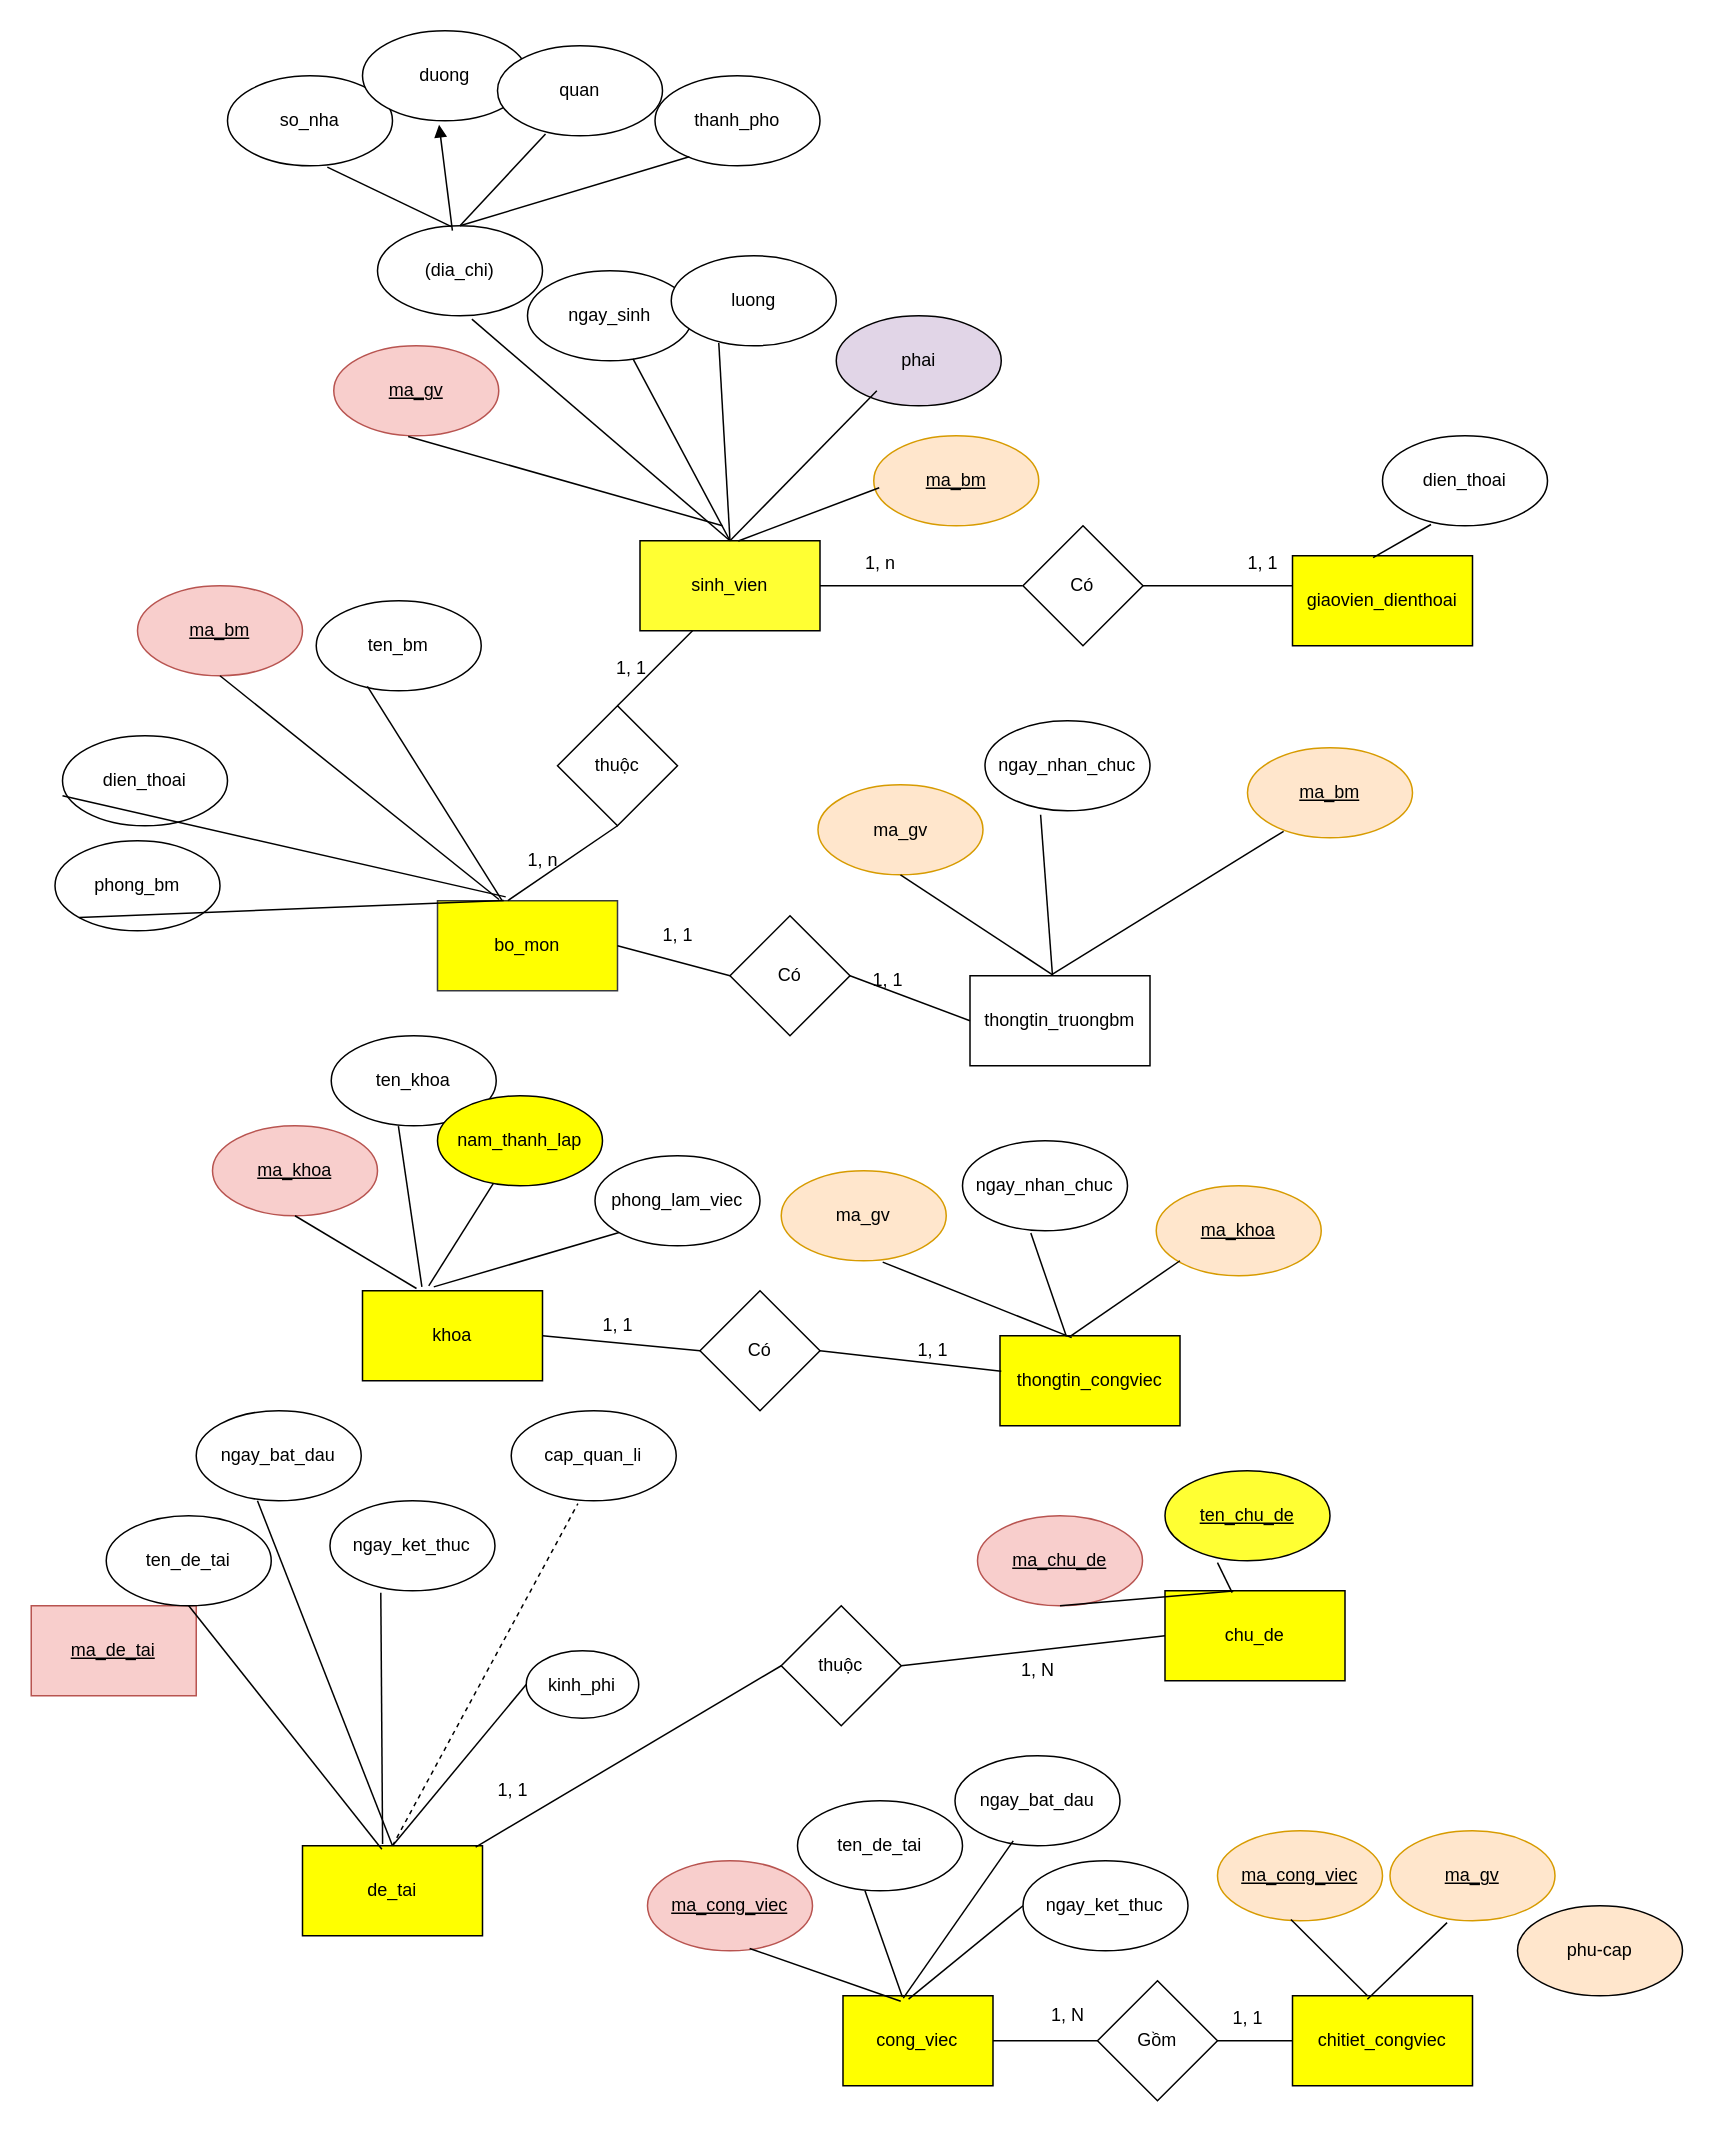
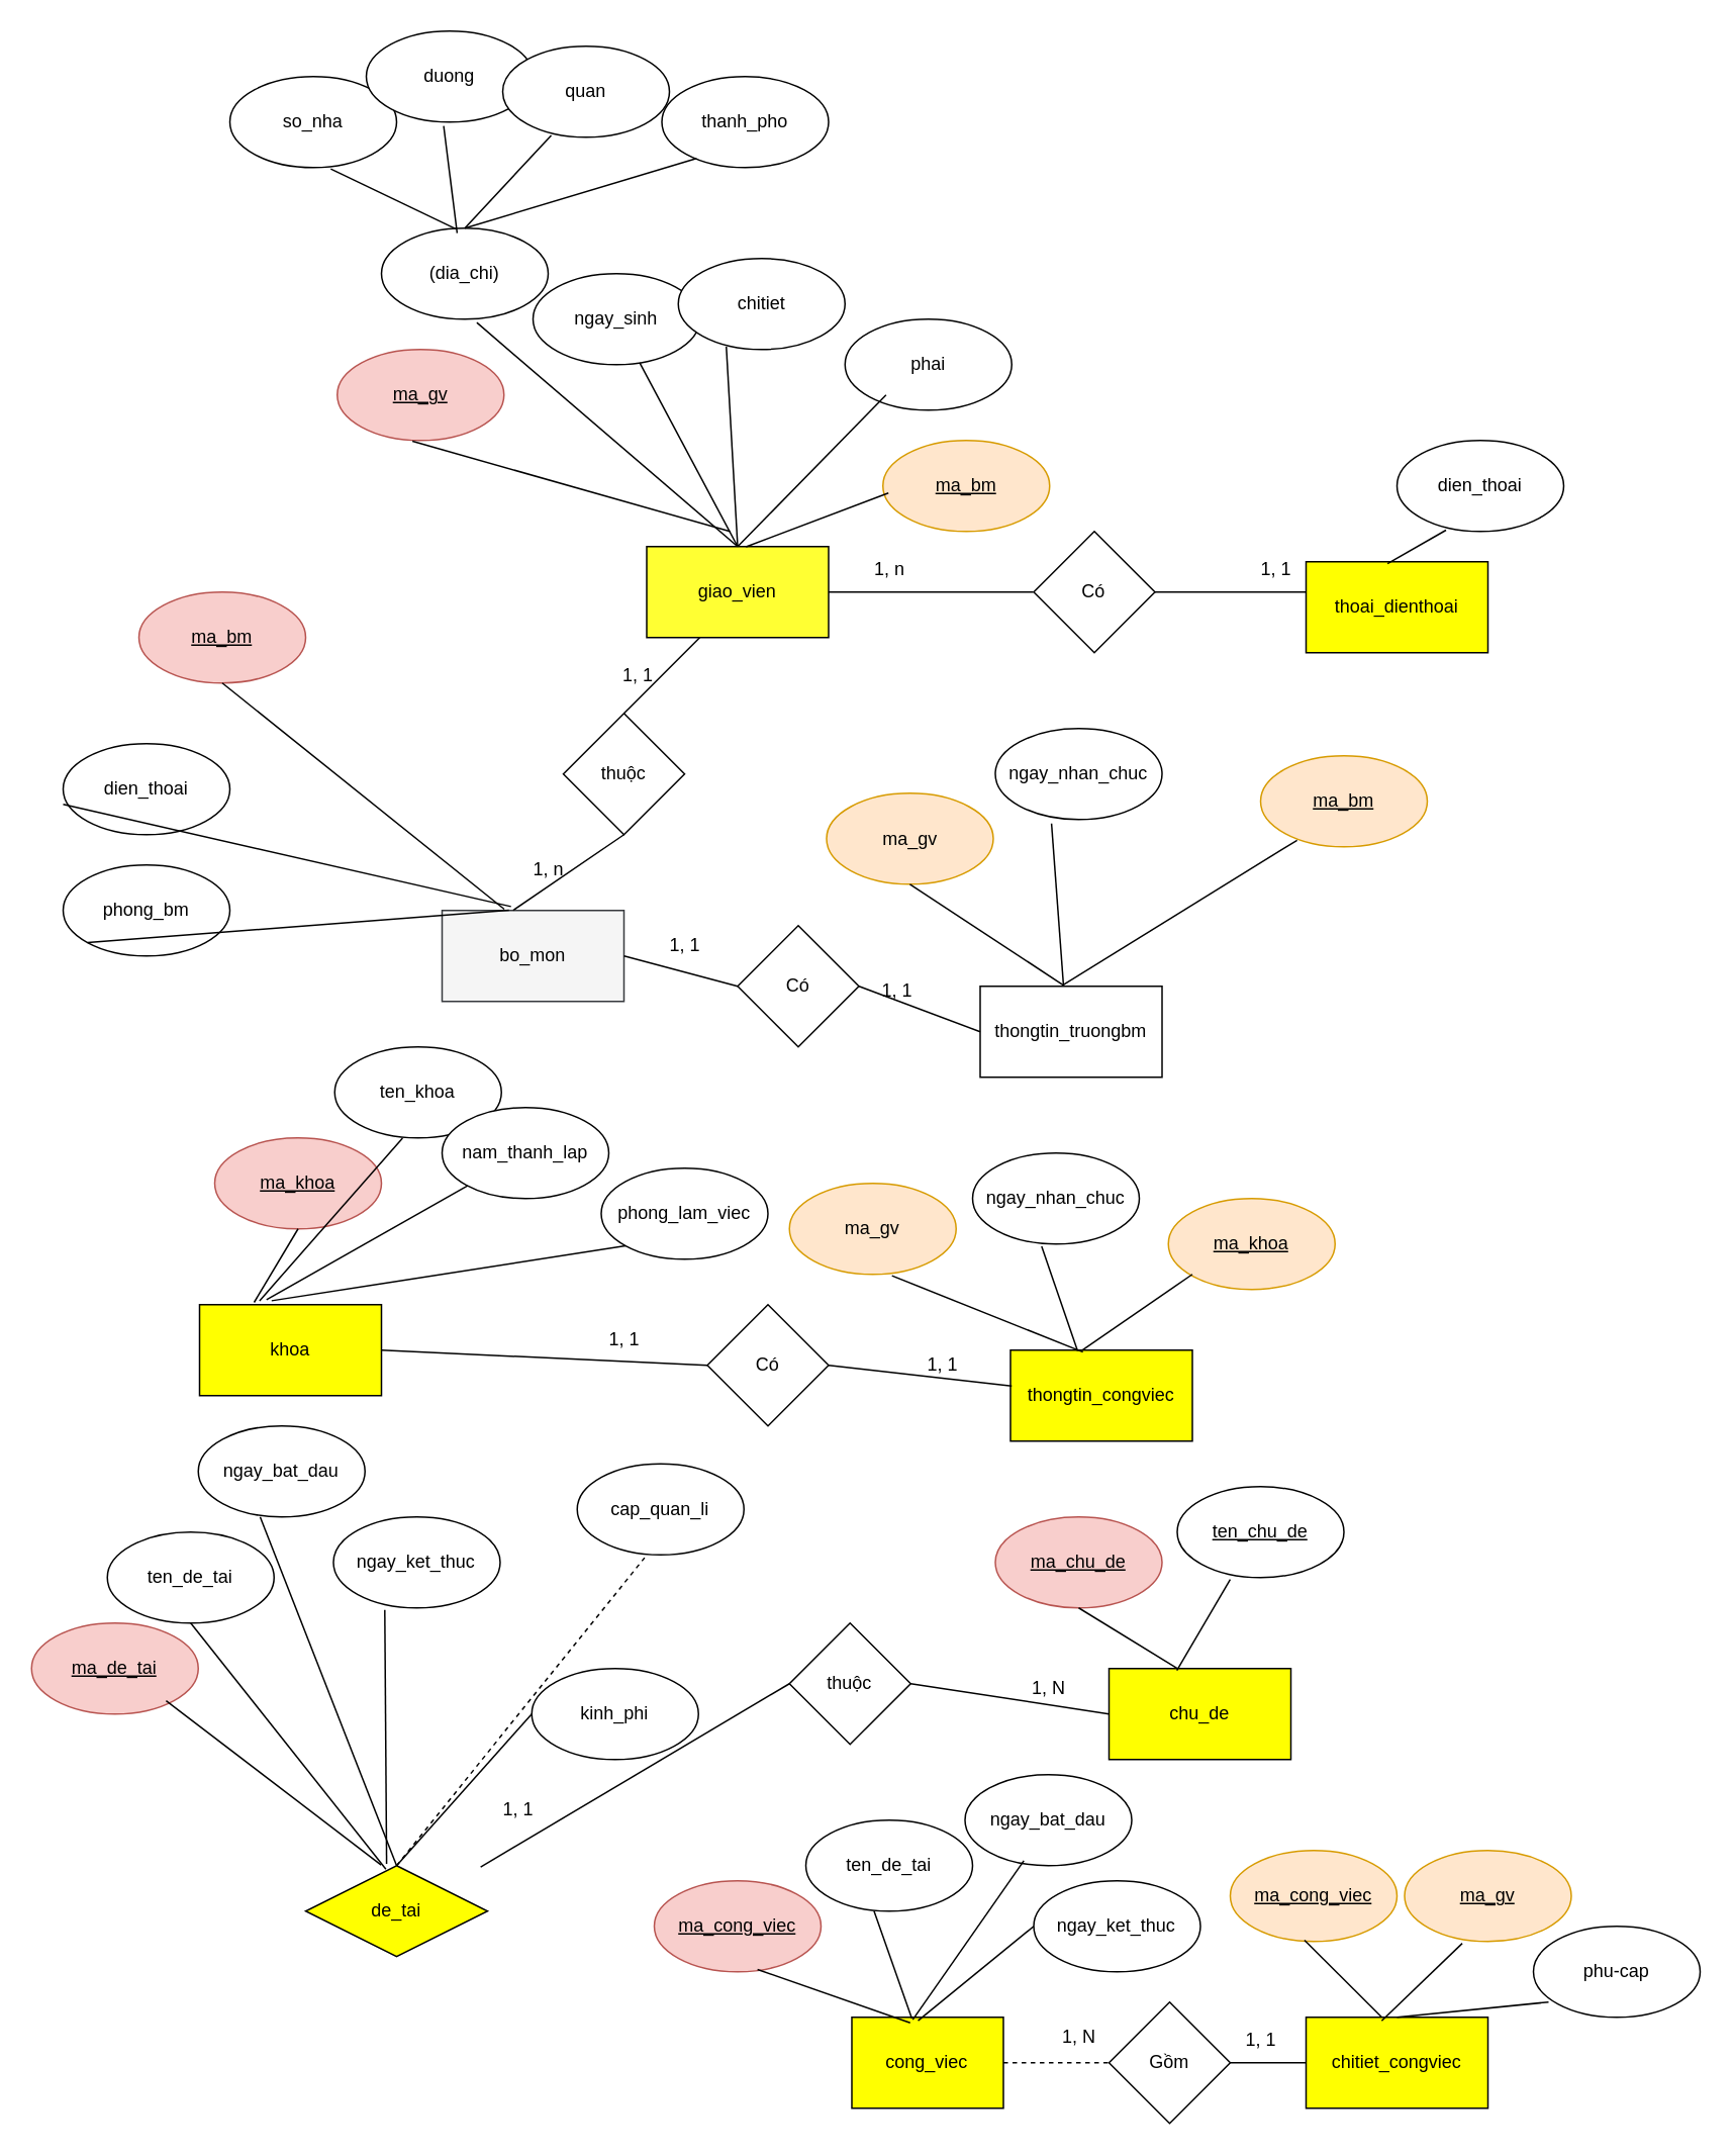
- <mxCell id="28" value="" style="endArrow=block;html=1;rounded=0;entryX=0.464;entryY=1.044;entryDx=0;entryDy=0;entryPerimeter=0;exitX=0.454;exitY=0.055;exitDx=0;exitDy=0;exitPerimeter=0;" edge="1" parent="1" source="4" target="25"><mxGeometry width="50" height="50" relative="1" as="geometry"><mxPoint x="341" y="180" as="sourcePoint" /><mxPoint x="391" y="130" as="targetPoint" /></mxGeometry></mxCell>
+ <mxCell id="28" value="" style="endArrow=none;html=1;rounded=0;entryX=0.464;entryY=1.044;entryDx=0;entryDy=0;entryPerimeter=0;exitX=0.454;exitY=0.055;exitDx=0;exitDy=0;exitPerimeter=0;" edge="1" parent="1" source="4" target="25"><mxGeometry width="50" height="50" relative="1" as="geometry"><mxPoint x="341" y="180" as="sourcePoint" /><mxPoint x="391" y="130" as="targetPoint" /></mxGeometry></mxCell>
- <mxCell id="7" value="luong" style="ellipse;whiteSpace=wrap;html=1;" vertex="1" parent="1"><mxGeometry x="446.84" y="170" width="110" height="60" as="geometry" /></mxCell>
+ <mxCell id="7" value="chitiet" style="ellipse;whiteSpace=wrap;html=1;" vertex="1" parent="1"><mxGeometry x="446.84" y="170" width="110" height="60" as="geometry" /></mxCell>
- <mxCell id="8" value="phai" style="ellipse;whiteSpace=wrap;html=1;fillColor=#e1d5e7;" vertex="1" parent="1"><mxGeometry x="556.84" y="210" width="110" height="60" as="geometry" /></mxCell>
+ <mxCell id="8" value="phai" style="ellipse;whiteSpace=wrap;html=1;" vertex="1" parent="1"><mxGeometry x="556.84" y="210" width="110" height="60" as="geometry" /></mxCell>
- <mxCell id="2" value="sinh_vien" style="rounded=0;whiteSpace=wrap;html=1;fillColor=#FFFF33;" vertex="1" parent="1"><mxGeometry x="426" y="360" width="120" height="60" as="geometry" /></mxCell>
+ <mxCell id="2" value="giao_vien" style="rounded=0;whiteSpace=wrap;html=1;fillColor=#FFFF33;" vertex="1" parent="1"><mxGeometry x="426" y="360" width="120" height="60" as="geometry" /></mxCell>
- <mxCell id="14" value="giaovien_dienthoai" style="rounded=0;whiteSpace=wrap;html=1;fillColor=light-dark(#FFFF00,#EDEDED);" vertex="1" parent="1"><mxGeometry x="861" y="370" width="120" height="60" as="geometry" /></mxCell>
+ <mxCell id="14" value="thoai_dienthoai" style="rounded=0;whiteSpace=wrap;html=1;fillColor=light-dark(#FFFF00,#EDEDED);" vertex="1" parent="1"><mxGeometry x="861" y="370" width="120" height="60" as="geometry" /></mxCell>
- <mxCell id="18" value="ten_bm" style="ellipse;whiteSpace=wrap;html=1;" vertex="1" parent="1"><mxGeometry x="210.16" y="400" width="110" height="60" as="geometry" /></mxCell>
- <mxCell id="20" value="" style="endArrow=none;html=1;rounded=0;entryX=0.31;entryY=0.952;entryDx=0;entryDy=0;entryPerimeter=0;exitX=0.359;exitY=-0.002;exitDx=0;exitDy=0;exitPerimeter=0;" edge="1" parent="1" source="16" target="18"><mxGeometry width="50" height="50" relative="1" as="geometry"><mxPoint x="488.05" y="560" as="sourcePoint" /><mxPoint x="538.05" y="510" as="targetPoint" /></mxGeometry></mxCell>
- <mxCell id="31" value="phong_bm" style="ellipse;whiteSpace=wrap;html=1;" vertex="1" parent="1"><mxGeometry x="36" y="560" width="110" height="60" as="geometry" /></mxCell>
+ <mxCell id="31" value="phong_bm" style="ellipse;whiteSpace=wrap;html=1;" vertex="1" parent="1"><mxGeometry x="41" y="570" width="110" height="60" as="geometry" /></mxCell>
- <mxCell id="16" value="bo_mon" style="rounded=0;whiteSpace=wrap;html=1;fillColor=#FFFF00;strokeColor=#36393d;" vertex="1" parent="1"><mxGeometry x="291" y="600" width="120" height="60" as="geometry" /></mxCell>
+ <mxCell id="16" value="bo_mon" style="rounded=0;whiteSpace=wrap;html=1;fillColor=#f5f5f5;strokeColor=#36393d;" vertex="1" parent="1"><mxGeometry x="291" y="600" width="120" height="60" as="geometry" /></mxCell>
- <mxCell id="43" value="nam_thanh_lap" style="ellipse;whiteSpace=wrap;html=1;fillColor=#ffff00;" vertex="1" parent="1"><mxGeometry x="291" y="730" width="110" height="60" as="geometry" /></mxCell>
+ <mxCell id="43" value="nam_thanh_lap" style="ellipse;whiteSpace=wrap;html=1;" vertex="1" parent="1"><mxGeometry x="291" y="730" width="110" height="60" as="geometry" /></mxCell>
- <mxCell id="40" value="khoa" style="rounded=0;whiteSpace=wrap;html=1;fillColor=#FFFF00;" vertex="1" parent="1"><mxGeometry x="241" y="860" width="120" height="60" as="geometry" /></mxCell>
+ <mxCell id="40" value="khoa" style="rounded=0;whiteSpace=wrap;html=1;fillColor=#FFFF00;" vertex="1" parent="1"><mxGeometry x="131" y="860" width="120" height="60" as="geometry" /></mxCell>
- <mxCell id="61" value="cap_quan_li" style="ellipse;whiteSpace=wrap;html=1;" vertex="1" parent="1"><mxGeometry x="340.16" y="940" width="110" height="60" as="geometry" /></mxCell>
+ <mxCell id="61" value="cap_quan_li" style="ellipse;whiteSpace=wrap;html=1;" vertex="1" parent="1"><mxGeometry x="380.16" y="965" width="110" height="60" as="geometry" /></mxCell>
- <mxCell id="73" value="&lt;u&gt;ten_chu_de&lt;/u&gt;" style="ellipse;whiteSpace=wrap;html=1;fillColor=#ffff33;" vertex="1" parent="1"><mxGeometry x="776" y="980" width="110" height="60" as="geometry" /></mxCell>
+ <mxCell id="73" value="&lt;u&gt;ten_chu_de&lt;/u&gt;" style="ellipse;whiteSpace=wrap;html=1;" vertex="1" parent="1"><mxGeometry x="776" y="980" width="110" height="60" as="geometry" /></mxCell>
- <mxCell id="72" value="&lt;u&gt;ma_chu_de&lt;/u&gt;" style="ellipse;whiteSpace=wrap;html=1;fillColor=#f8cecc;strokeColor=#b85450;" vertex="1" parent="1"><mxGeometry x="651" y="1010" width="110" height="60" as="geometry" /></mxCell>
+ <mxCell id="72" value="&lt;u&gt;ma_chu_de&lt;/u&gt;" style="ellipse;whiteSpace=wrap;html=1;fillColor=#f8cecc;strokeColor=#b85450;" vertex="1" parent="1"><mxGeometry x="656" y="1000" width="110" height="60" as="geometry" /></mxCell>
- <mxCell id="71" value="chu_de" style="rounded=0;whiteSpace=wrap;html=1;fillColor=#FFFF00;" vertex="1" parent="1"><mxGeometry x="776" y="1060" width="120" height="60" as="geometry" /></mxCell>
+ <mxCell id="71" value="chu_de" style="rounded=0;whiteSpace=wrap;html=1;fillColor=#FFFF00;" vertex="1" parent="1"><mxGeometry x="731" y="1100" width="120" height="60" as="geometry" /></mxCell>
- <mxCell id="59" value="&lt;u&gt;ma_de_tai&lt;/u&gt;" style="whiteSpace=wrap;html=1;fillColor=#f8cecc;strokeColor=#b85450;rounded=0;" vertex="1" parent="1"><mxGeometry x="20.16" y="1070" width="110" height="60" as="geometry" /></mxCell>
+ <mxCell id="59" value="&lt;u&gt;ma_de_tai&lt;/u&gt;" style="ellipse;whiteSpace=wrap;html=1;fillColor=#f8cecc;strokeColor=#b85450;" vertex="1" parent="1"><mxGeometry x="20.16" y="1070" width="110" height="60" as="geometry" /></mxCell>
- <mxCell id="62" value="kinh_phi" style="ellipse;whiteSpace=wrap;html=1;" vertex="1" parent="1"><mxGeometry x="350.16" y="1100" width="75" height="45" as="geometry" /></mxCell>
+ <mxCell id="62" value="kinh_phi" style="ellipse;whiteSpace=wrap;html=1;" vertex="1" parent="1"><mxGeometry x="350.16" y="1100" width="110" height="60" as="geometry" /></mxCell>
+ <mxCell id="65" value="" style="endArrow=none;html=1;rounded=0;entryX=0.807;entryY=0.854;entryDx=0;entryDy=0;exitX=0.415;exitY=-0.008;exitDx=0;exitDy=0;exitPerimeter=0;entryPerimeter=0;" edge="1" parent="1" source="58" target="59"><mxGeometry width="50" height="50" relative="1" as="geometry"><mxPoint x="470.16" y="950" as="sourcePoint" /><mxPoint x="124.092" y="1121.191" as="targetPoint" /></mxGeometry></mxCell>
- <mxCell id="58" value="de_tai" style="rounded=0;whiteSpace=wrap;html=1;fillColor=#FFFF00;" vertex="1" parent="1"><mxGeometry x="201" y="1230" width="120" height="60" as="geometry" /></mxCell>
+ <mxCell id="58" value="de_tai" style="rhombus;whiteSpace=wrap;html=1;fillColor=#FFFF00;" vertex="1" parent="1"><mxGeometry x="201" y="1230" width="120" height="60" as="geometry" /></mxCell>
- <mxCell id="90" value="phu-cap" style="ellipse;whiteSpace=wrap;html=1;fillColor=#ffe6cc;" vertex="1" parent="1"><mxGeometry x="1011" y="1270" width="110" height="60" as="geometry" /></mxCell>
+ <mxCell id="90" value="phu-cap" style="ellipse;whiteSpace=wrap;html=1;" vertex="1" parent="1"><mxGeometry x="1011" y="1270" width="110" height="60" as="geometry" /></mxCell>
+ <mxCell id="91" value="" style="endArrow=none;html=1;rounded=0;entryX=0.091;entryY=0.833;entryDx=0;entryDy=0;entryPerimeter=0;exitX=0.5;exitY=0;exitDx=0;exitDy=0;" edge="1" parent="1" source="85" target="90"><mxGeometry width="50" height="50" relative="1" as="geometry"><mxPoint x="980.16" y="1400" as="sourcePoint" /><mxPoint x="1030.16" y="1350" as="targetPoint" /></mxGeometry></mxCell>
- <mxCell id="118" value="" style="endArrow=none;html=1;rounded=0;entryX=0;entryY=0.5;entryDx=0;entryDy=0;exitX=1;exitY=0.5;exitDx=0;exitDy=0;" edge="1" parent="1" source="76" target="117"><mxGeometry width="50" height="50" relative="1" as="geometry"><mxPoint x="681.33" y="1460" as="sourcePoint" /><mxPoint x="731.33" y="1410" as="targetPoint" /></mxGeometry></mxCell>
+ <mxCell id="118" value="" style="endArrow=none;html=1;rounded=0;entryX=0;entryY=0.5;entryDx=0;entryDy=0;exitX=1;exitY=0.5;exitDx=0;exitDy=0;dashed=1;" edge="1" parent="1" source="76" target="117"><mxGeometry width="50" height="50" relative="1" as="geometry"><mxPoint x="681.33" y="1460" as="sourcePoint" /><mxPoint x="731.33" y="1410" as="targetPoint" /></mxGeometry></mxCell>
